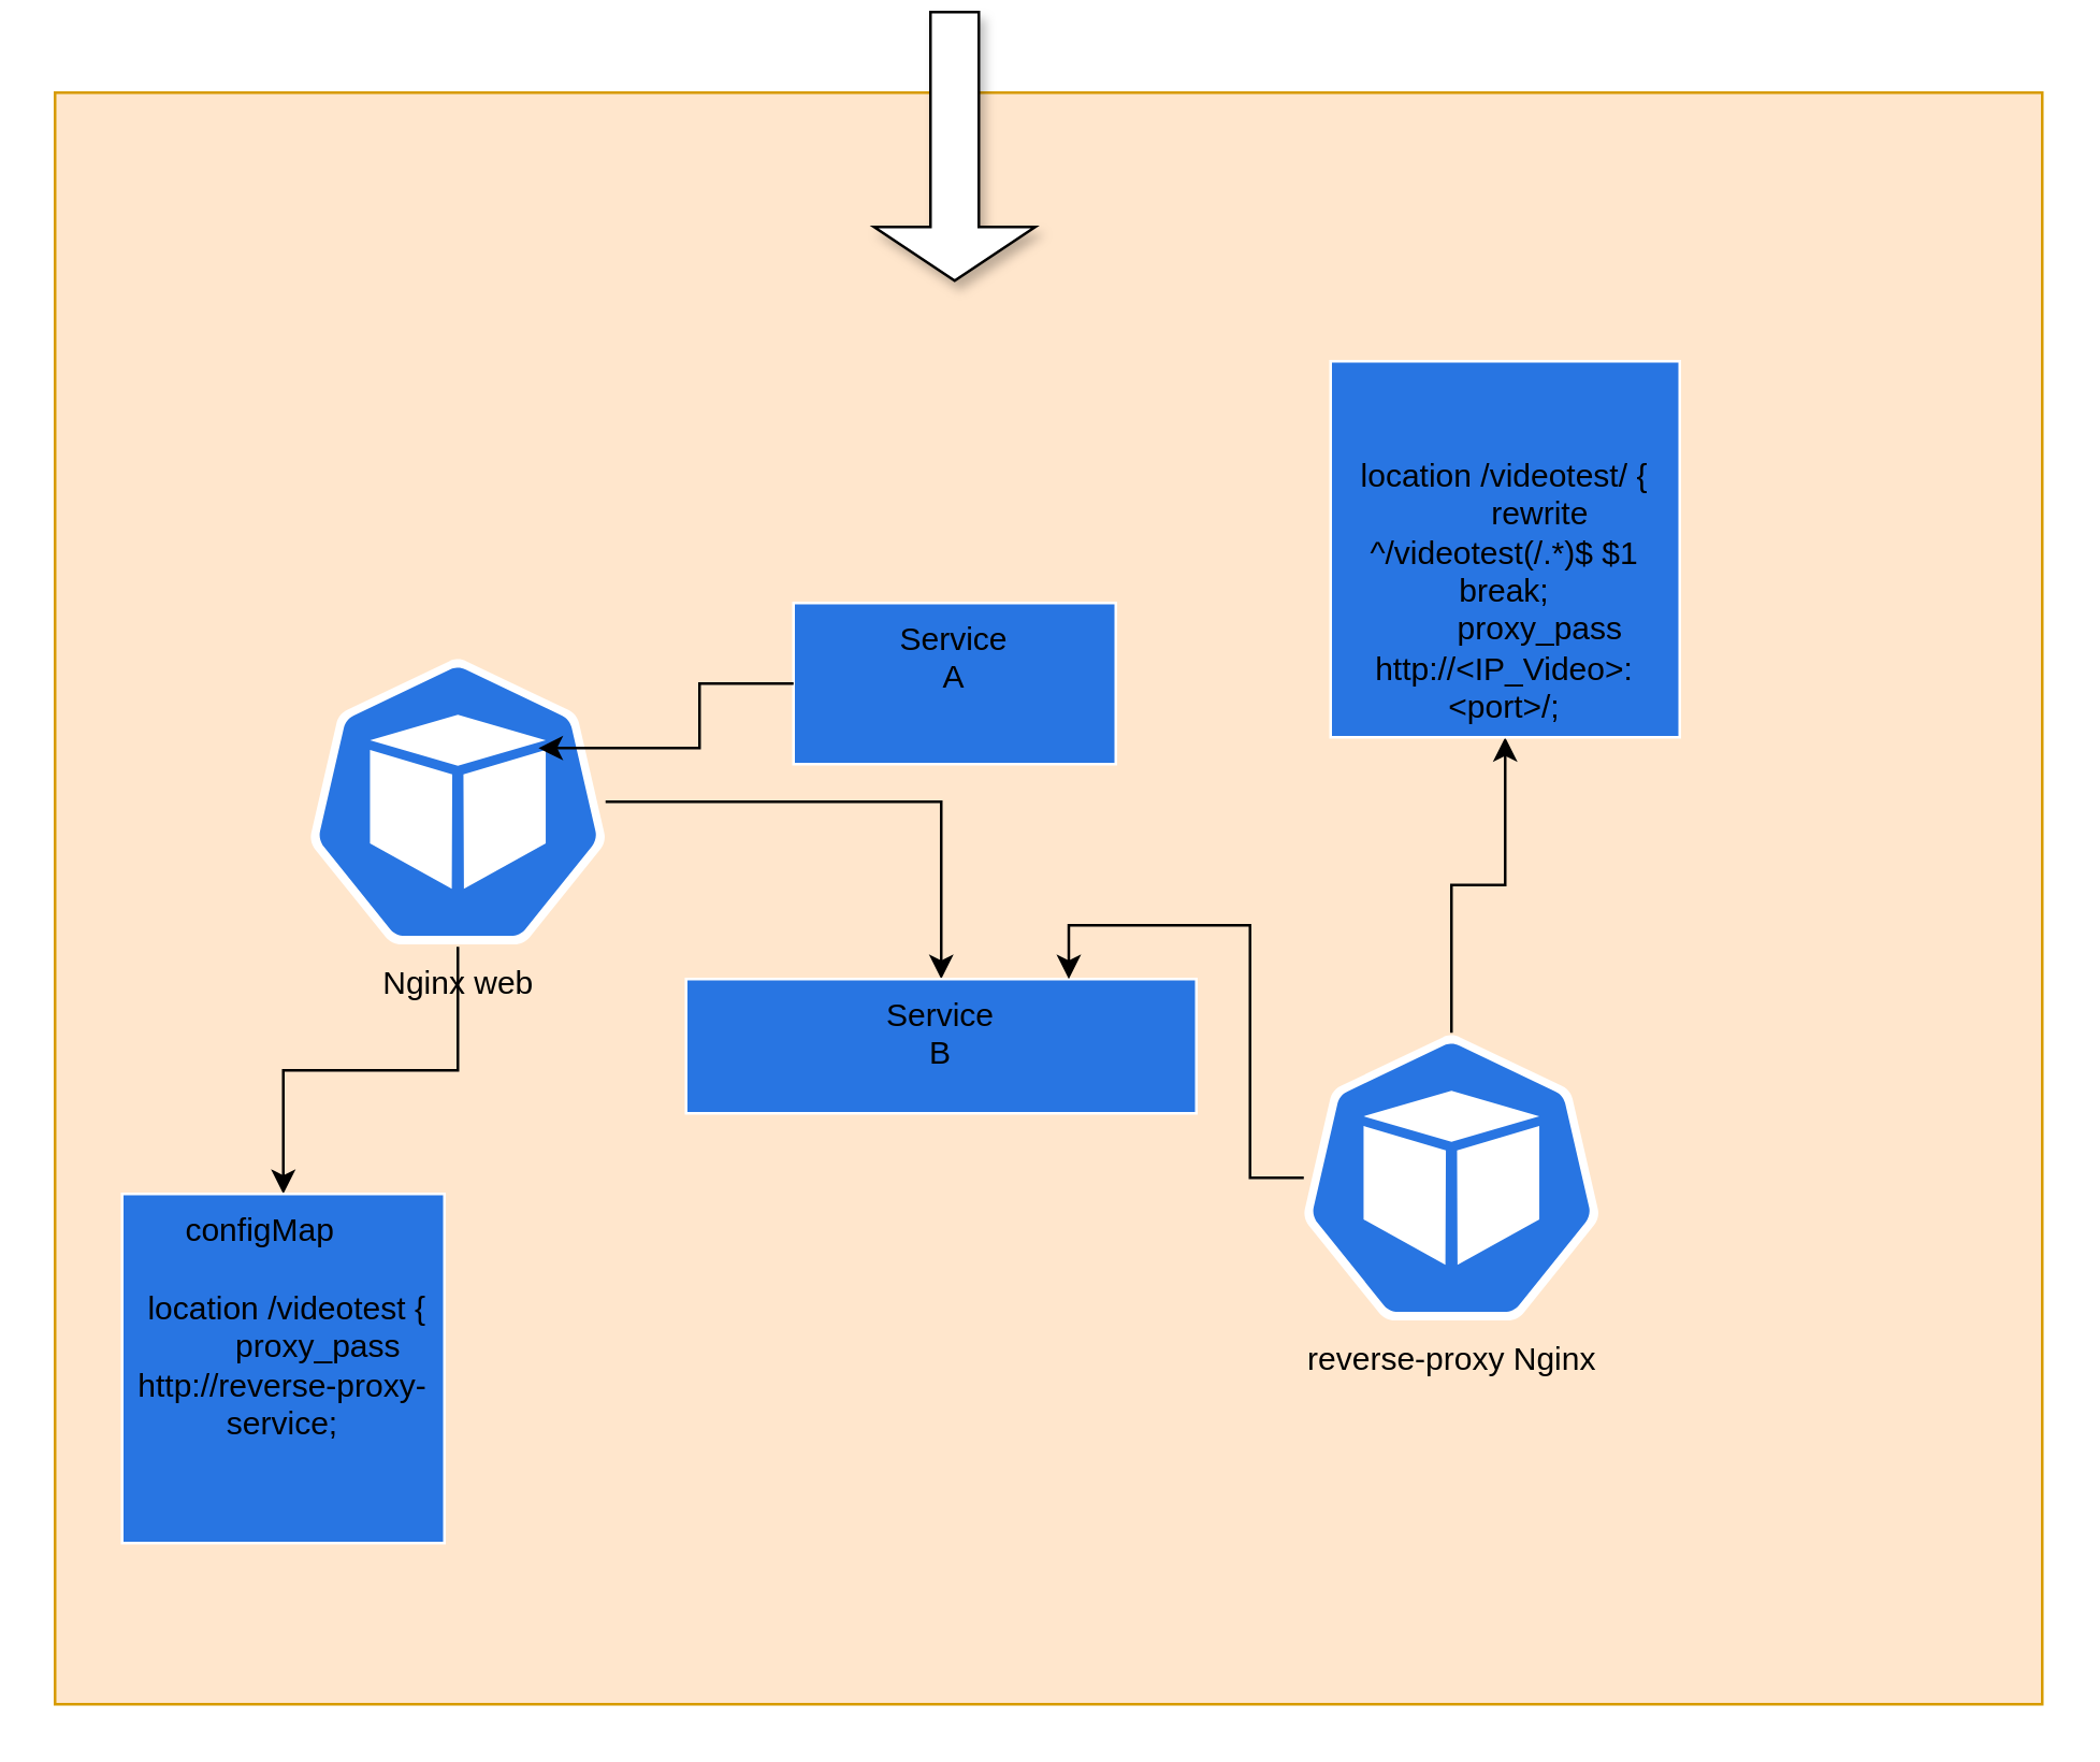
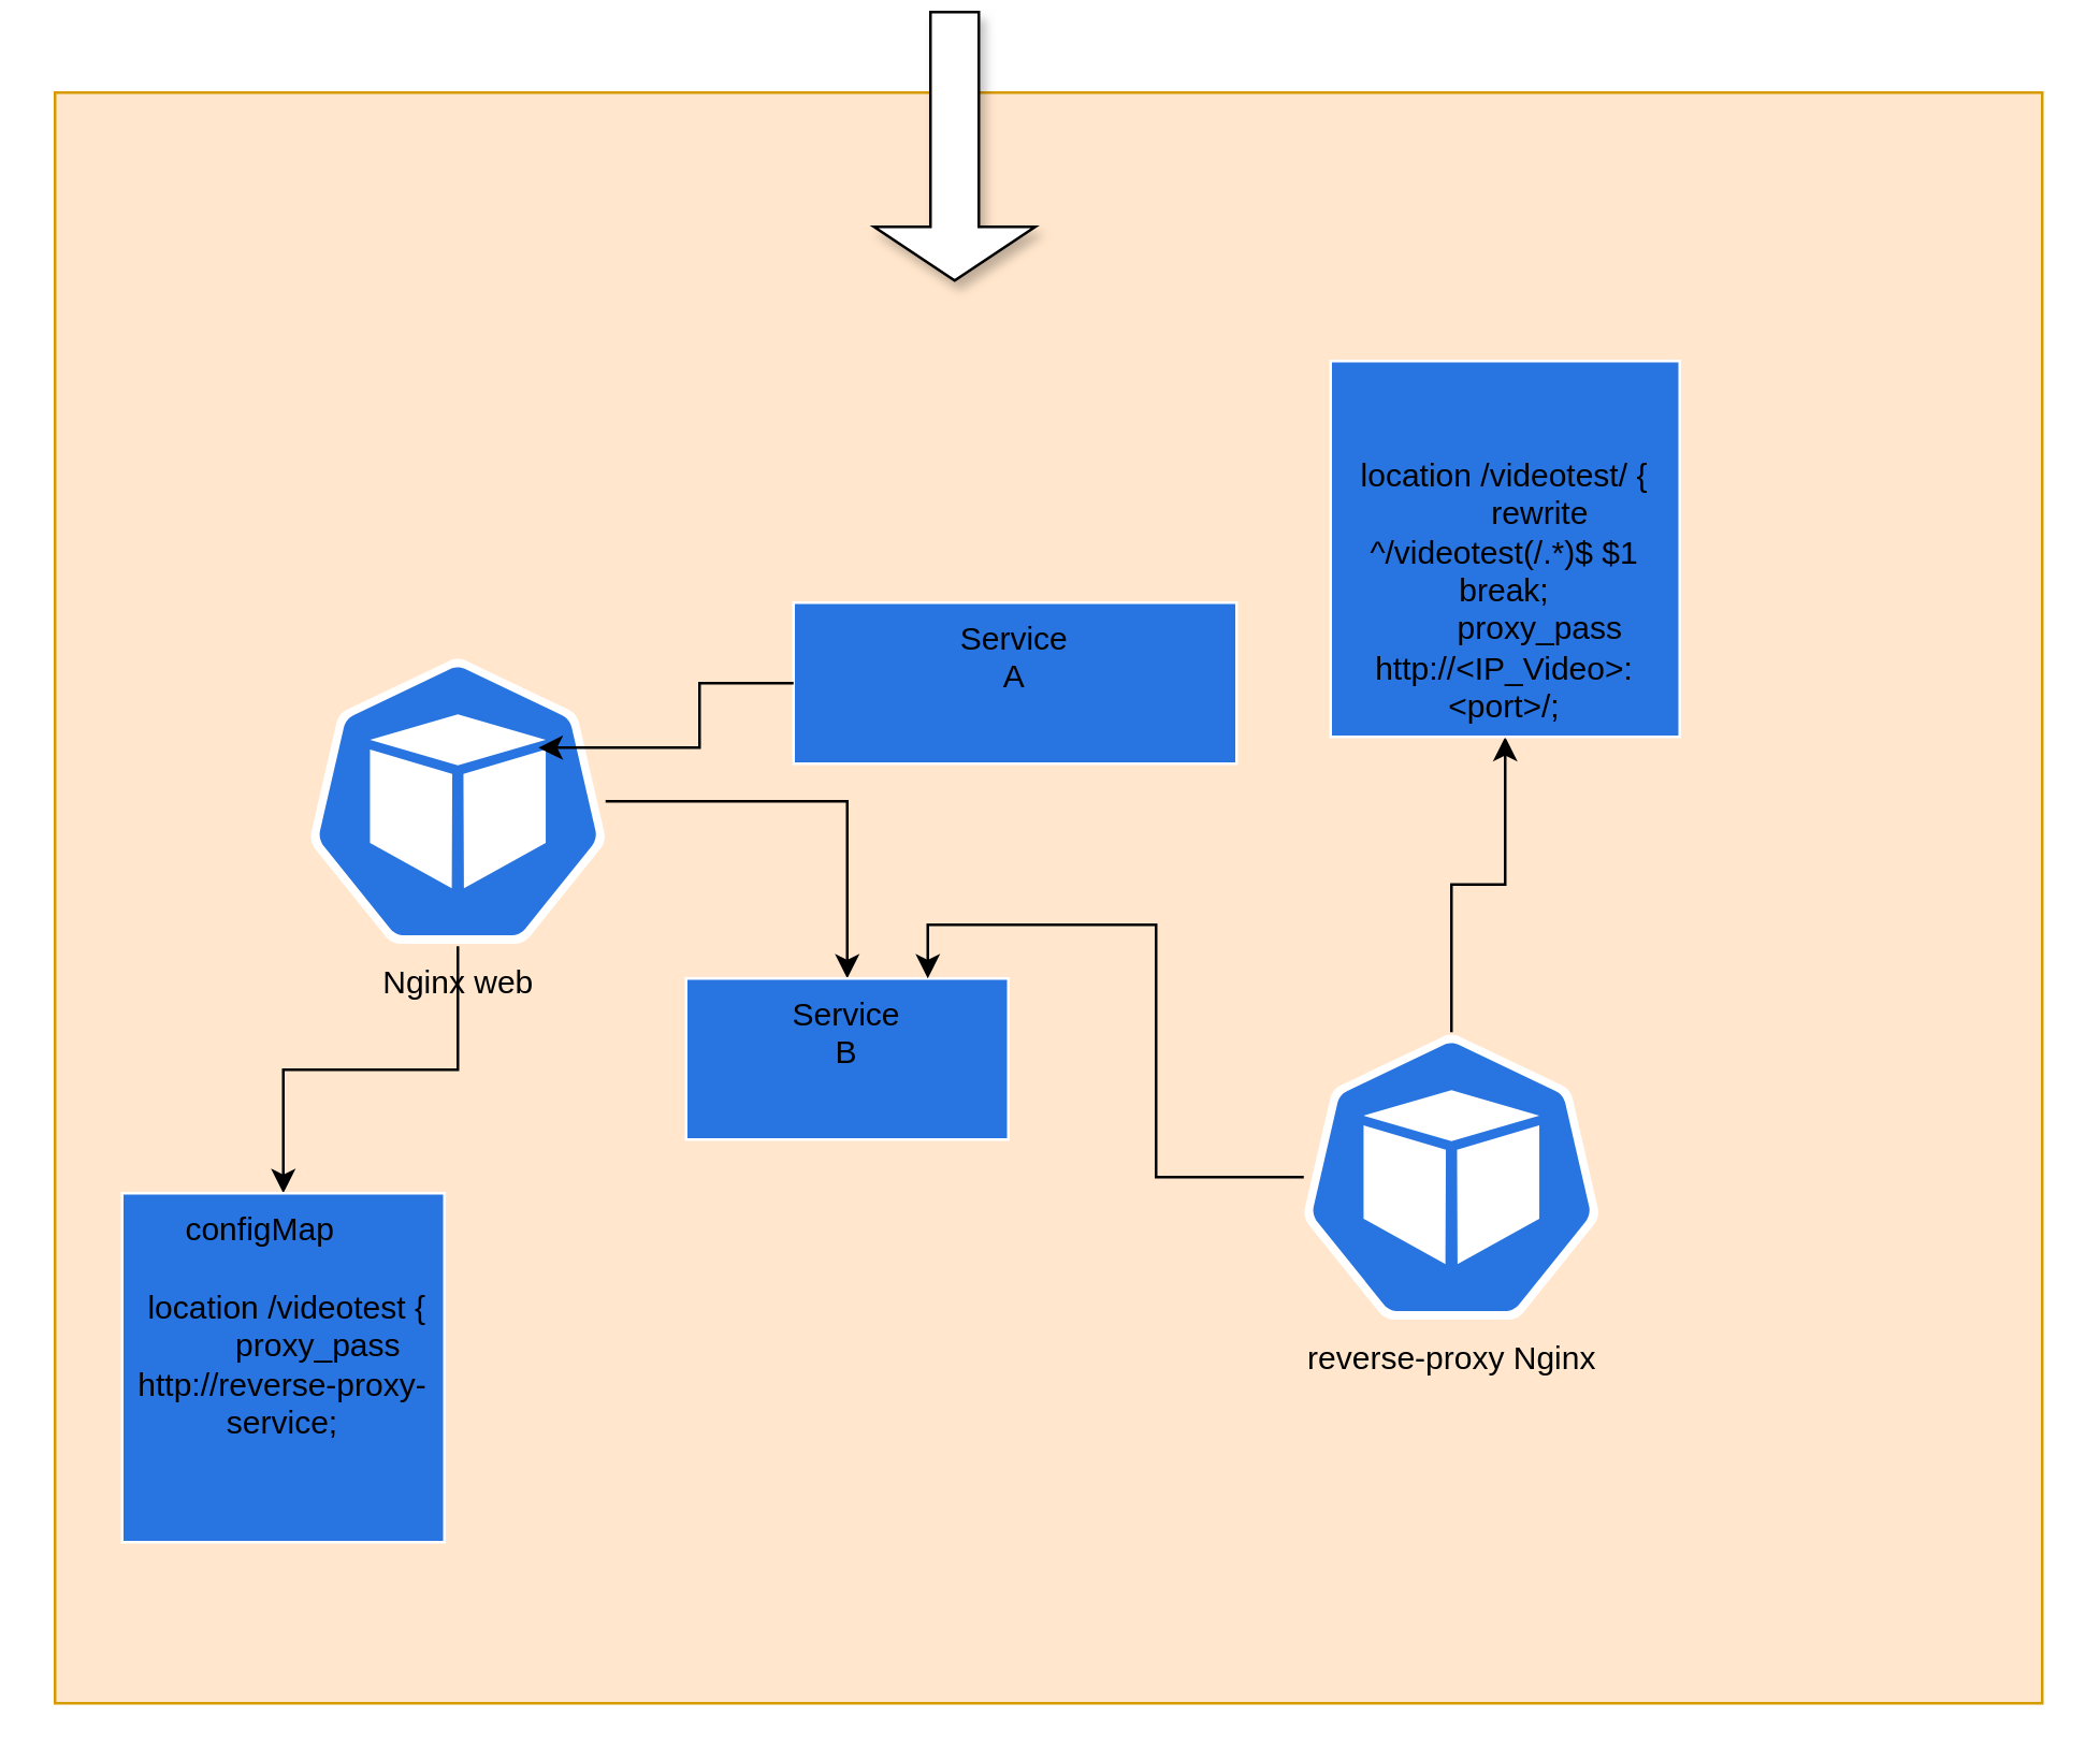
- <mxCell id="10" value="Service&lt;br&gt;A" style="whiteSpace=wrap;html=1;verticalAlign=top;fillColor=#2875E2;strokeColor=#ffffff;sketch=0;dashed=0;" vertex="1" parent="1"><mxGeometry x="295" y="220" width="120" height="60" as="geometry" /></mxCell>
+ <mxCell id="10" value="Service&lt;br&gt;A" style="whiteSpace=wrap;html=1;verticalAlign=top;fillColor=#2875E2;strokeColor=#ffffff;sketch=0;dashed=0;" vertex="1" parent="1"><mxGeometry x="295" y="220" width="165" height="60" as="geometry" /></mxCell>
- <mxCell id="6" value="Service&lt;br&gt;B" style="whiteSpace=wrap;html=1;verticalAlign=top;fillColor=#2875E2;strokeColor=#ffffff;sketch=0;dashed=0;" vertex="1" parent="1"><mxGeometry x="255" y="360" width="190" height="50" as="geometry" /></mxCell>
+ <mxCell id="6" value="Service&lt;br&gt;B" style="whiteSpace=wrap;html=1;verticalAlign=top;fillColor=#2875E2;strokeColor=#ffffff;sketch=0;dashed=0;" vertex="1" parent="1"><mxGeometry x="255" y="360" width="120" height="60" as="geometry" /></mxCell>
